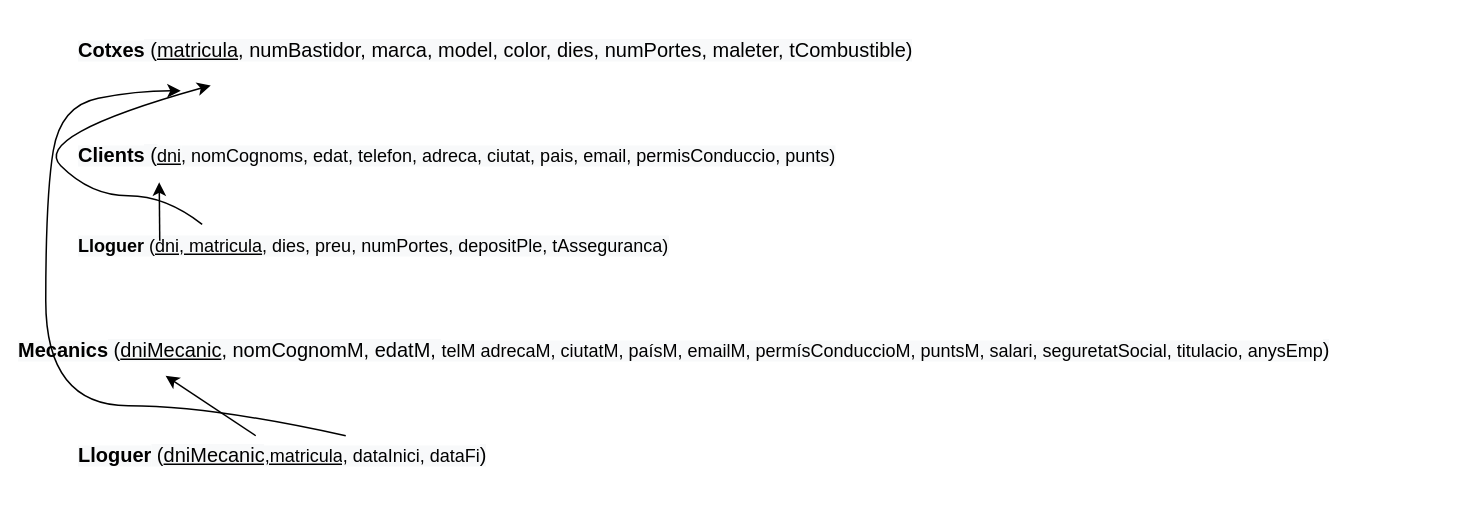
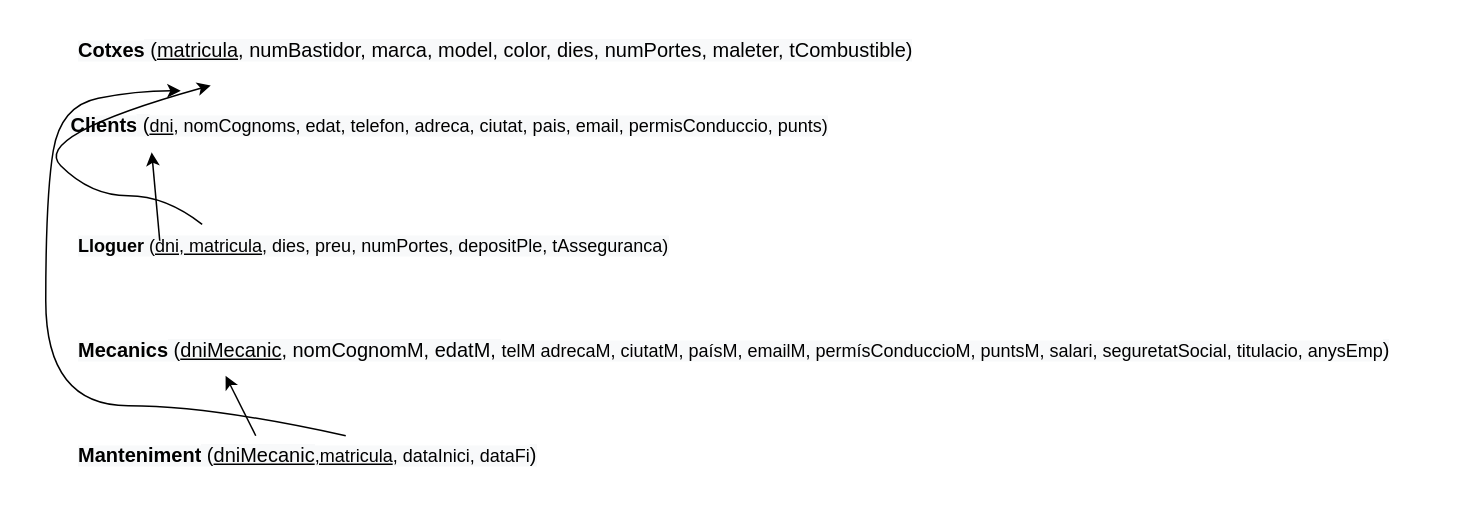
- <mxCell id="5" value="&lt;b style=&quot;color: rgb(0, 0, 0); font-family: helvetica; font-size: 12px; font-style: normal; letter-spacing: normal; text-align: left; text-indent: 0px; text-transform: none; word-spacing: 0px; background-color: rgb(248, 249, 250);&quot;&gt;&lt;span lang=&quot;CA&quot; style=&quot;font-size: 10pt ; line-height: 14.267px&quot;&gt;Clients&lt;/span&gt;&lt;/b&gt;&lt;span lang=&quot;CA&quot; style=&quot;color: rgb(0, 0, 0); font-family: helvetica; font-style: normal; font-weight: 400; letter-spacing: normal; text-align: left; text-indent: 0px; text-transform: none; word-spacing: 0px; background-color: rgb(248, 249, 250); font-size: 10pt; line-height: 14.267px;&quot;&gt;&lt;span&gt;&amp;nbsp;&lt;/span&gt;(&lt;/span&gt;&lt;u style=&quot;color: rgb(0, 0, 0); font-family: helvetica; font-size: 12px; font-style: normal; font-weight: 400; letter-spacing: normal; text-align: left; text-indent: 0px; text-transform: none; word-spacing: 0px; background-color: rgb(248, 249, 250);&quot;&gt;&lt;span lang=&quot;CA&quot;&gt;dni&lt;/span&gt;&lt;/u&gt;&lt;span lang=&quot;CA&quot; style=&quot;color: rgb(0, 0, 0); font-family: helvetica; font-size: 12px; font-style: normal; font-weight: 400; letter-spacing: normal; text-align: left; text-indent: 0px; text-transform: none; word-spacing: 0px; background-color: rgb(248, 249, 250);&quot;&gt;, nomCognoms, edat, telefon, adreca, ciutat, pais, email, permisConduccio, punts)&lt;/span&gt;&lt;br class=&quot;Apple-interchange-newline&quot;&gt;" style="text;whiteSpace=wrap;html=1;" vertex="1" parent="1"><mxGeometry x="50" y="90" width="530" height="30" as="geometry" /></mxCell>
+ <mxCell id="5" value="&lt;b style=&quot;color: rgb(0, 0, 0); font-family: helvetica; font-size: 12px; font-style: normal; letter-spacing: normal; text-align: left; text-indent: 0px; text-transform: none; word-spacing: 0px; background-color: rgb(248, 249, 250);&quot;&gt;&lt;span lang=&quot;CA&quot; style=&quot;font-size: 10pt ; line-height: 14.267px&quot;&gt;Clients&lt;/span&gt;&lt;/b&gt;&lt;span lang=&quot;CA&quot; style=&quot;color: rgb(0, 0, 0); font-family: helvetica; font-style: normal; font-weight: 400; letter-spacing: normal; text-align: left; text-indent: 0px; text-transform: none; word-spacing: 0px; background-color: rgb(248, 249, 250); font-size: 10pt; line-height: 14.267px;&quot;&gt;&lt;span&gt;&amp;nbsp;&lt;/span&gt;(&lt;/span&gt;&lt;u style=&quot;color: rgb(0, 0, 0); font-family: helvetica; font-size: 12px; font-style: normal; font-weight: 400; letter-spacing: normal; text-align: left; text-indent: 0px; text-transform: none; word-spacing: 0px; background-color: rgb(248, 249, 250);&quot;&gt;&lt;span lang=&quot;CA&quot;&gt;dni&lt;/span&gt;&lt;/u&gt;&lt;span lang=&quot;CA&quot; style=&quot;color: rgb(0, 0, 0); font-family: helvetica; font-size: 12px; font-style: normal; font-weight: 400; letter-spacing: normal; text-align: left; text-indent: 0px; text-transform: none; word-spacing: 0px; background-color: rgb(248, 249, 250);&quot;&gt;, nomCognoms, edat, telefon, adreca, ciutat, pais, email, permisConduccio, punts)&lt;/span&gt;&lt;br class=&quot;Apple-interchange-newline&quot;&gt;" style="text;whiteSpace=wrap;html=1;" vertex="1" parent="1"><mxGeometry x="45" y="70" width="530" height="30" as="geometry" /></mxCell>
- <mxCell id="3" value="&lt;b style=&quot;color: rgb(0, 0, 0); font-family: helvetica; font-size: 12px; font-style: normal; letter-spacing: normal; text-align: left; text-indent: 0px; text-transform: none; word-spacing: 0px; background-color: rgb(248, 249, 250);&quot;&gt;&lt;span lang=&quot;CA&quot; style=&quot;font-size: 10pt ; line-height: 14.267px&quot;&gt;Mecanics&lt;/span&gt;&lt;/b&gt;&lt;span lang=&quot;CA&quot; style=&quot;color: rgb(0, 0, 0); font-family: helvetica; font-style: normal; font-weight: 400; letter-spacing: normal; text-align: left; text-indent: 0px; text-transform: none; word-spacing: 0px; background-color: rgb(248, 249, 250); font-size: 10pt; line-height: 14.267px;&quot;&gt;&lt;span&gt;&amp;nbsp;&lt;/span&gt;(&lt;u&gt;dniMecanic&lt;/u&gt;, nomCognomM, edatM,&lt;span&gt;&amp;nbsp;&lt;/span&gt;&lt;/span&gt;&lt;span style=&quot;color: rgb(0, 0, 0); font-family: helvetica; font-size: 12px; font-style: normal; font-weight: 400; letter-spacing: normal; text-align: left; text-indent: 0px; text-transform: none; word-spacing: 0px; background-color: rgb(248, 249, 250); display: inline; float: none;&quot;&gt;telM adrecaM, ciutatM, paísM, emailM, permísConduccioM, puntsM, salari, seguretatSocial, titulacio, anysEmp&lt;/span&gt;&lt;span lang=&quot;CA&quot; style=&quot;color: rgb(0, 0, 0); font-family: helvetica; font-style: normal; font-weight: 400; letter-spacing: normal; text-align: left; text-indent: 0px; text-transform: none; word-spacing: 0px; background-color: rgb(248, 249, 250); font-size: 10pt; line-height: 14.267px;&quot;&gt;)&lt;/span&gt;&lt;br class=&quot;Apple-interchange-newline&quot;&gt;" style="text;whiteSpace=wrap;html=1;" vertex="1" parent="1"><mxGeometry x="10" y="220" width="900" height="40" as="geometry" /></mxCell>
+ <mxCell id="3" value="&lt;b style=&quot;color: rgb(0, 0, 0); font-family: helvetica; font-size: 12px; font-style: normal; letter-spacing: normal; text-align: left; text-indent: 0px; text-transform: none; word-spacing: 0px; background-color: rgb(248, 249, 250);&quot;&gt;&lt;span lang=&quot;CA&quot; style=&quot;font-size: 10pt ; line-height: 14.267px&quot;&gt;Mecanics&lt;/span&gt;&lt;/b&gt;&lt;span lang=&quot;CA&quot; style=&quot;color: rgb(0, 0, 0); font-family: helvetica; font-style: normal; font-weight: 400; letter-spacing: normal; text-align: left; text-indent: 0px; text-transform: none; word-spacing: 0px; background-color: rgb(248, 249, 250); font-size: 10pt; line-height: 14.267px;&quot;&gt;&lt;span&gt;&amp;nbsp;&lt;/span&gt;(&lt;u&gt;dniMecanic&lt;/u&gt;, nomCognomM, edatM,&lt;span&gt;&amp;nbsp;&lt;/span&gt;&lt;/span&gt;&lt;span style=&quot;color: rgb(0, 0, 0); font-family: helvetica; font-size: 12px; font-style: normal; font-weight: 400; letter-spacing: normal; text-align: left; text-indent: 0px; text-transform: none; word-spacing: 0px; background-color: rgb(248, 249, 250); display: inline; float: none;&quot;&gt;telM adrecaM, ciutatM, paísM, emailM, permísConduccioM, puntsM, salari, seguretatSocial, titulacio, anysEmp&lt;/span&gt;&lt;span lang=&quot;CA&quot; style=&quot;color: rgb(0, 0, 0); font-family: helvetica; font-style: normal; font-weight: 400; letter-spacing: normal; text-align: left; text-indent: 0px; text-transform: none; word-spacing: 0px; background-color: rgb(248, 249, 250); font-size: 10pt; line-height: 14.267px;&quot;&gt;)&lt;/span&gt;&lt;br class=&quot;Apple-interchange-newline&quot;&gt;" style="text;whiteSpace=wrap;html=1;" vertex="1" parent="1"><mxGeometry x="50" y="220" width="900" height="40" as="geometry" /></mxCell>
- <mxCell id="2" value="&lt;b style=&quot;color: rgb(0, 0, 0); font-family: helvetica; font-size: 12px; font-style: normal; letter-spacing: normal; text-align: left; text-indent: 0px; text-transform: none; word-spacing: 0px; background-color: rgb(248, 249, 250);&quot;&gt;&lt;span lang=&quot;CA&quot; style=&quot;font-size: 10pt ; line-height: 14.267px&quot;&gt;Lloguer&lt;/span&gt;&lt;/b&gt;&lt;span lang=&quot;CA&quot; style=&quot;color: rgb(0, 0, 0); font-family: helvetica; font-style: normal; font-weight: 400; letter-spacing: normal; text-align: left; text-indent: 0px; text-transform: none; word-spacing: 0px; background-color: rgb(248, 249, 250); font-size: 10pt; line-height: 14.267px;&quot;&gt;&lt;span&gt;&amp;nbsp;&lt;/span&gt;(&lt;u&gt;dniMecanic&lt;/u&gt;&lt;/span&gt;&lt;u style=&quot;color: rgb(0, 0, 0); font-family: helvetica; font-size: 12px; font-style: normal; font-weight: 400; letter-spacing: normal; text-align: left; text-indent: 0px; text-transform: none; word-spacing: 0px; background-color: rgb(248, 249, 250);&quot;&gt;,matricula&lt;/u&gt;&lt;span style=&quot;color: rgb(0, 0, 0); font-family: helvetica; font-size: 12px; font-style: normal; font-weight: 400; letter-spacing: normal; text-align: left; text-indent: 0px; text-transform: none; word-spacing: 0px; background-color: rgb(248, 249, 250); display: inline; float: none;&quot;&gt;, dataInici, dataFi&lt;/span&gt;&lt;span lang=&quot;CA&quot; style=&quot;color: rgb(0, 0, 0); font-family: helvetica; font-style: normal; font-weight: 400; letter-spacing: normal; text-align: left; text-indent: 0px; text-transform: none; word-spacing: 0px; background-color: rgb(248, 249, 250); font-size: 10pt; line-height: 14.267px;&quot;&gt;)&lt;/span&gt;" style="text;whiteSpace=wrap;html=1;" vertex="1" parent="1"><mxGeometry x="50" y="290" width="330" height="30" as="geometry" /></mxCell>
+ <mxCell id="2" value="&lt;b style=&quot;color: rgb(0, 0, 0); font-family: helvetica; font-size: 12px; font-style: normal; letter-spacing: normal; text-align: left; text-indent: 0px; text-transform: none; word-spacing: 0px; background-color: rgb(248, 249, 250);&quot;&gt;&lt;span lang=&quot;CA&quot; style=&quot;font-size: 10pt ; line-height: 14.267px&quot;&gt;Manteniment&lt;/span&gt;&lt;/b&gt;&lt;span lang=&quot;CA&quot; style=&quot;color: rgb(0, 0, 0); font-family: helvetica; font-style: normal; font-weight: 400; letter-spacing: normal; text-align: left; text-indent: 0px; text-transform: none; word-spacing: 0px; background-color: rgb(248, 249, 250); font-size: 10pt; line-height: 14.267px;&quot;&gt;&lt;span&gt;&amp;nbsp;&lt;/span&gt;(&lt;u&gt;dniMecanic&lt;/u&gt;&lt;/span&gt;&lt;u style=&quot;color: rgb(0, 0, 0); font-family: helvetica; font-size: 12px; font-style: normal; font-weight: 400; letter-spacing: normal; text-align: left; text-indent: 0px; text-transform: none; word-spacing: 0px; background-color: rgb(248, 249, 250);&quot;&gt;,matricula&lt;/u&gt;&lt;span style=&quot;color: rgb(0, 0, 0); font-family: helvetica; font-size: 12px; font-style: normal; font-weight: 400; letter-spacing: normal; text-align: left; text-indent: 0px; text-transform: none; word-spacing: 0px; background-color: rgb(248, 249, 250); display: inline; float: none;&quot;&gt;, dataInici, dataFi&lt;/span&gt;&lt;span lang=&quot;CA&quot; style=&quot;color: rgb(0, 0, 0); font-family: helvetica; font-style: normal; font-weight: 400; letter-spacing: normal; text-align: left; text-indent: 0px; text-transform: none; word-spacing: 0px; background-color: rgb(248, 249, 250); font-size: 10pt; line-height: 14.267px;&quot;&gt;)&lt;/span&gt;" style="text;whiteSpace=wrap;html=1;" vertex="1" parent="1"><mxGeometry x="50" y="290" width="330" height="30" as="geometry" /></mxCell>
